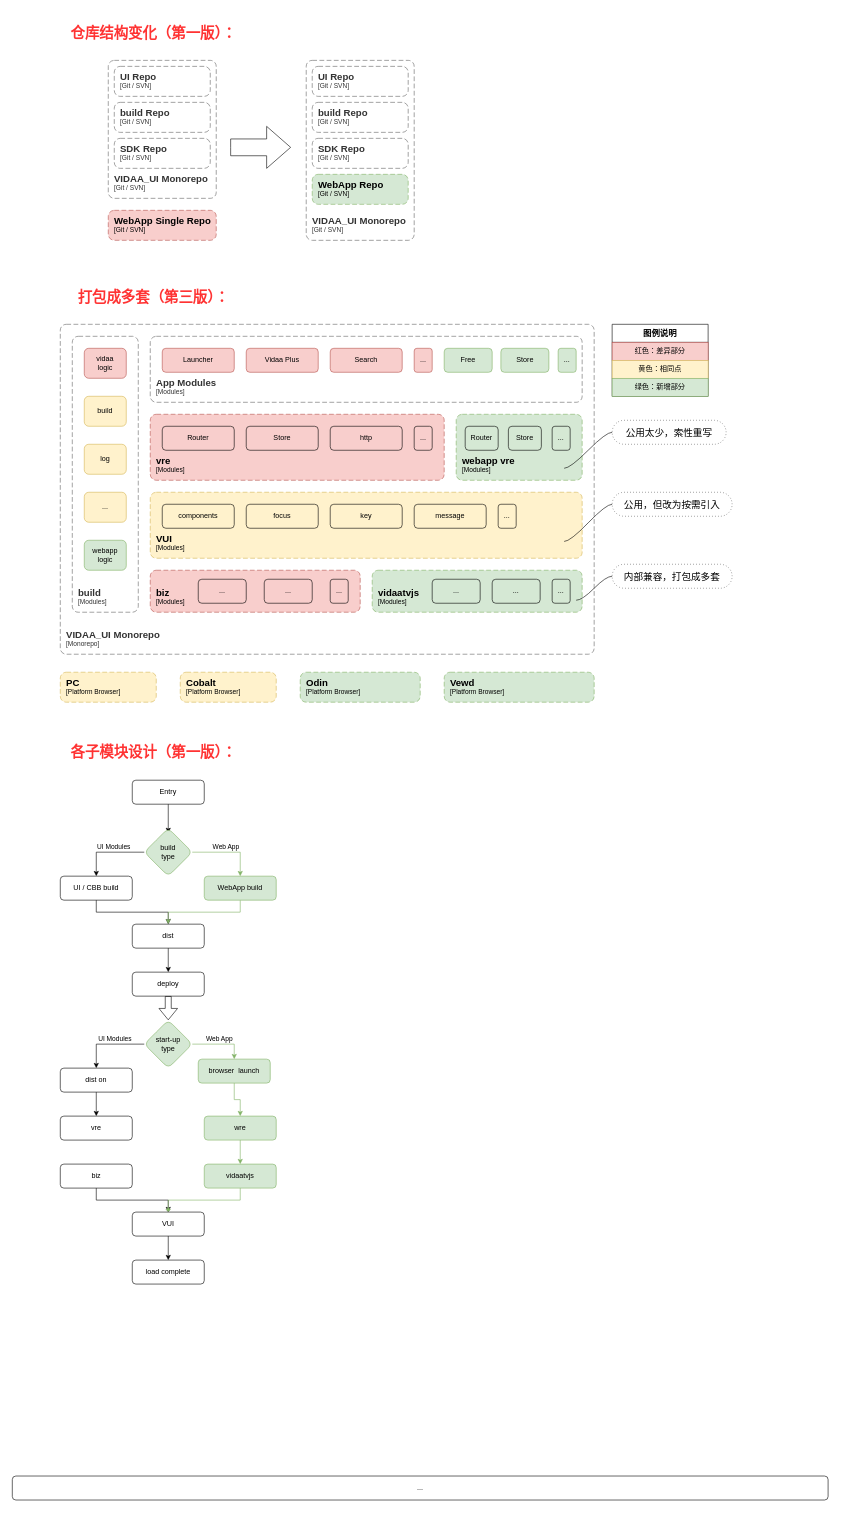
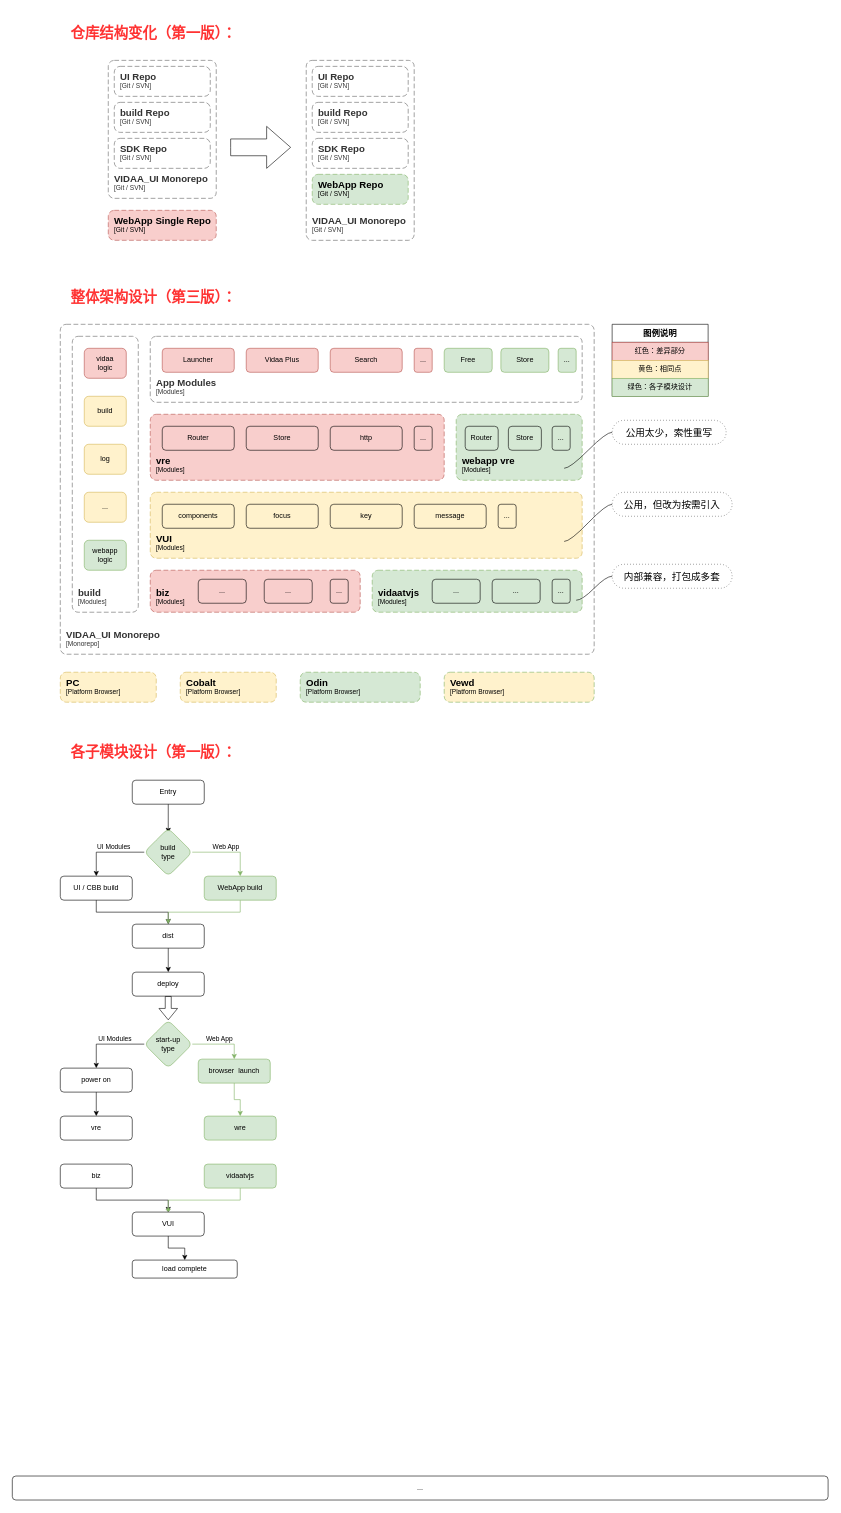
- <mxCell id="12" value="&lt;p style=&quot;line-height: 100%;&quot;&gt;&lt;/p&gt;&lt;h1 style=&quot;line-height: 90%;&quot;&gt;&lt;b&gt;&lt;font style=&quot;font-size: 24px;&quot; color=&quot;#ff3333&quot;&gt;打包成多套（第三版）：&lt;/font&gt;&lt;/b&gt;&lt;/h1&gt;&lt;p&gt;&lt;/p&gt;" style="text;html=1;align=center;verticalAlign=middle;resizable=0;points=[];autosize=1;strokeColor=none;fillColor=none;" parent="1" vertex="1"><mxGeometry x="100" y="460" width="310" height="70" as="geometry" /></mxCell>
+ <mxCell id="12" value="&lt;p style=&quot;line-height: 100%;&quot;&gt;&lt;/p&gt;&lt;h1 style=&quot;line-height: 90%;&quot;&gt;&lt;b&gt;&lt;font style=&quot;font-size: 24px;&quot; color=&quot;#ff3333&quot;&gt;整体架构设计（第三版）：&lt;/font&gt;&lt;/b&gt;&lt;/h1&gt;&lt;p&gt;&lt;/p&gt;" style="text;html=1;align=center;verticalAlign=middle;resizable=0;points=[];autosize=1;strokeColor=none;fillColor=none;" parent="1" vertex="1"><mxGeometry x="100" y="460" width="310" height="70" as="geometry" /></mxCell>
- <mxCell id="102" value="绿色：新增部分" style="text;strokeColor=#82b366;fillColor=#d5e8d4;align=center;verticalAlign=middle;spacingLeft=4;spacingRight=4;overflow=hidden;points=[[0,0.5],[1,0.5]];portConstraint=eastwest;rotatable=0;whiteSpace=wrap;html=1;" vertex="1" parent="99"><mxGeometry y="90" width="160" height="30" as="geometry" /></mxCell>
+ <mxCell id="102" value="绿色：各子模块设计" style="text;strokeColor=#82b366;fillColor=#d5e8d4;align=center;verticalAlign=middle;spacingLeft=4;spacingRight=4;overflow=hidden;points=[[0,0.5],[1,0.5]];portConstraint=eastwest;rotatable=0;whiteSpace=wrap;html=1;" vertex="1" parent="99"><mxGeometry y="90" width="160" height="30" as="geometry" /></mxCell>
- <mxCell id="3" value="&lt;font style=&quot;font-size: 16px&quot;&gt;&lt;b&gt;&lt;div style=&quot;text-align: left&quot;&gt;Vewd&lt;/div&gt;&lt;/b&gt;&lt;/font&gt;&lt;div style=&quot;text-align: left&quot;&gt;[Platform Browser]&lt;/div&gt;" style="rounded=1;fontSize=11;whiteSpace=wrap;html=1;dashed=1;arcSize=20;fillColor=#d5e8d4;strokeColor=#82b366;labelBackgroundColor=none;align=left;verticalAlign=bottom;labelBorderColor=none;spacingTop=0;spacing=10;dashPattern=8 4;metaEdit=1;rotatable=0;perimeter=rectanglePerimeter;noLabel=0;labelPadding=0;allowArrows=0;connectable=0;expand=0;recursiveResize=0;editable=1;pointerEvents=0;absoluteArcSize=1;points=[[0.25,0,0],[0.5,0,0],[0.75,0,0],[1,0.25,0],[1,0.5,0],[1,0.75,0],[0.75,1,0],[0.5,1,0],[0.25,1,0],[0,0.75,0],[0,0.5,0],[0,0.25,0]];" parent="1" vertex="1"><mxGeometry x="740" y="1120" width="250" height="50" as="geometry" /></mxCell>
+ <mxCell id="3" value="&lt;font style=&quot;font-size: 16px&quot;&gt;&lt;b&gt;&lt;div style=&quot;text-align: left&quot;&gt;Vewd&lt;/div&gt;&lt;/b&gt;&lt;/font&gt;&lt;div style=&quot;text-align: left&quot;&gt;[Platform Browser]&lt;/div&gt;" style="rounded=1;fontSize=11;whiteSpace=wrap;html=1;dashed=1;arcSize=20;fillColor=#fff2cc;strokeColor=#82b366;labelBackgroundColor=none;align=left;verticalAlign=bottom;labelBorderColor=none;spacingTop=0;spacing=10;dashPattern=8 4;metaEdit=1;rotatable=0;perimeter=rectanglePerimeter;noLabel=0;labelPadding=0;allowArrows=0;connectable=0;expand=0;recursiveResize=0;editable=1;pointerEvents=0;absoluteArcSize=1;points=[[0.25,0,0],[0.5,0,0],[0.75,0,0],[1,0.25,0],[1,0.5,0],[1,0.75,0],[0.75,1,0],[0.5,1,0],[0.25,1,0],[0,0.75,0],[0,0.5,0],[0,0.25,0]];" parent="1" vertex="1"><mxGeometry x="740" y="1120" width="250" height="50" as="geometry" /></mxCell>
- <mxCell id="86" value="dist on" style="rounded=1;whiteSpace=wrap;html=1;fillColor=none;" parent="1" vertex="1"><mxGeometry x="100" y="1780" width="120" height="40" as="geometry" /></mxCell>
+ <mxCell id="86" value="power on" style="rounded=1;whiteSpace=wrap;html=1;fillColor=none;" parent="1" vertex="1"><mxGeometry x="100" y="1780" width="120" height="40" as="geometry" /></mxCell>
- <mxCell id="90" style="edgeStyle=orthogonalEdgeStyle;rounded=0;orthogonalLoop=1;jettySize=auto;html=1;exitX=0.5;exitY=1;exitDx=0;exitDy=0;entryX=0.5;entryY=0;entryDx=0;entryDy=0;fillColor=#d5e8d4;strokeColor=#82b366;" parent="1" source="91" target="95" edge="1"><mxGeometry relative="1" as="geometry" /></mxCell>
- <mxCell id="98" value="load complete" style="rounded=1;whiteSpace=wrap;html=1;fillColor=none;" parent="1" vertex="1"><mxGeometry x="220" y="2100" width="120" height="40" as="geometry" /></mxCell>
+ <mxCell id="98" value="load complete" style="rounded=1;whiteSpace=wrap;html=1;fillColor=none;" parent="1" vertex="1"><mxGeometry x="220" y="2100" width="175" height="30" as="geometry" /></mxCell>
